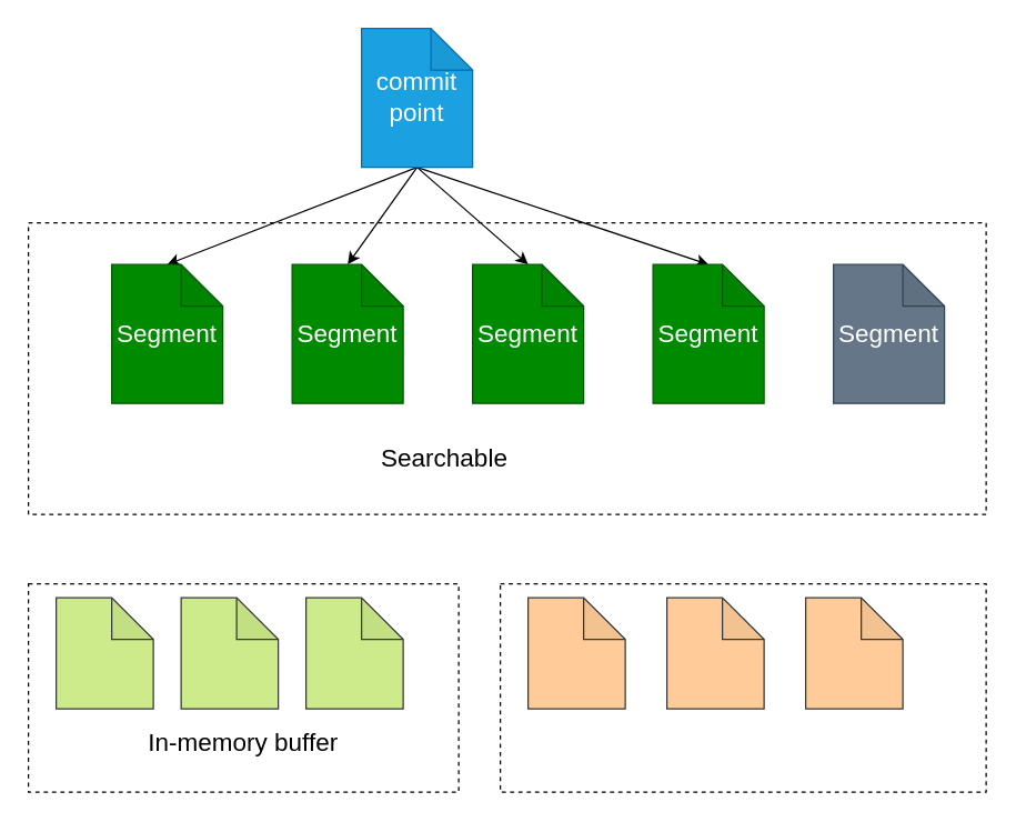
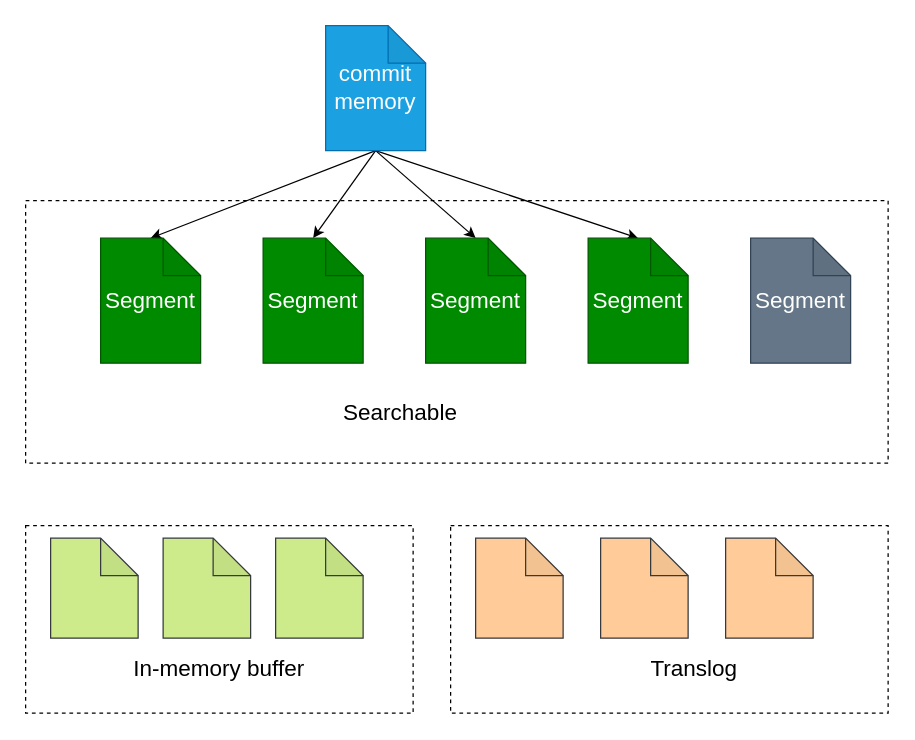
- <mxCell id="7" value="commit point" style="shape=note;whiteSpace=wrap;html=1;backgroundOutline=1;darkOpacity=0.05;fontSize=18;fillColor=#1ba1e2;fontColor=#ffffff;strokeColor=#006EAF;" parent="1" vertex="1"><mxGeometry x="260" y="20" width="80" height="100" as="geometry" /></mxCell>
+ <mxCell id="7" value="commit memory" style="shape=note;whiteSpace=wrap;html=1;backgroundOutline=1;darkOpacity=0.05;fontSize=18;fillColor=#1ba1e2;fontColor=#ffffff;strokeColor=#006EAF;" parent="1" vertex="1"><mxGeometry x="260" y="20" width="80" height="100" as="geometry" /></mxCell>
+ <mxCell id="16" value="Translog" style="text;html=1;strokeColor=none;fillColor=none;align=center;verticalAlign=middle;whiteSpace=wrap;rounded=0;dashed=1;fontSize=18;" vertex="1" parent="1"><mxGeometry x="480" y="510" width="150" height="50" as="geometry" /></mxCell>
